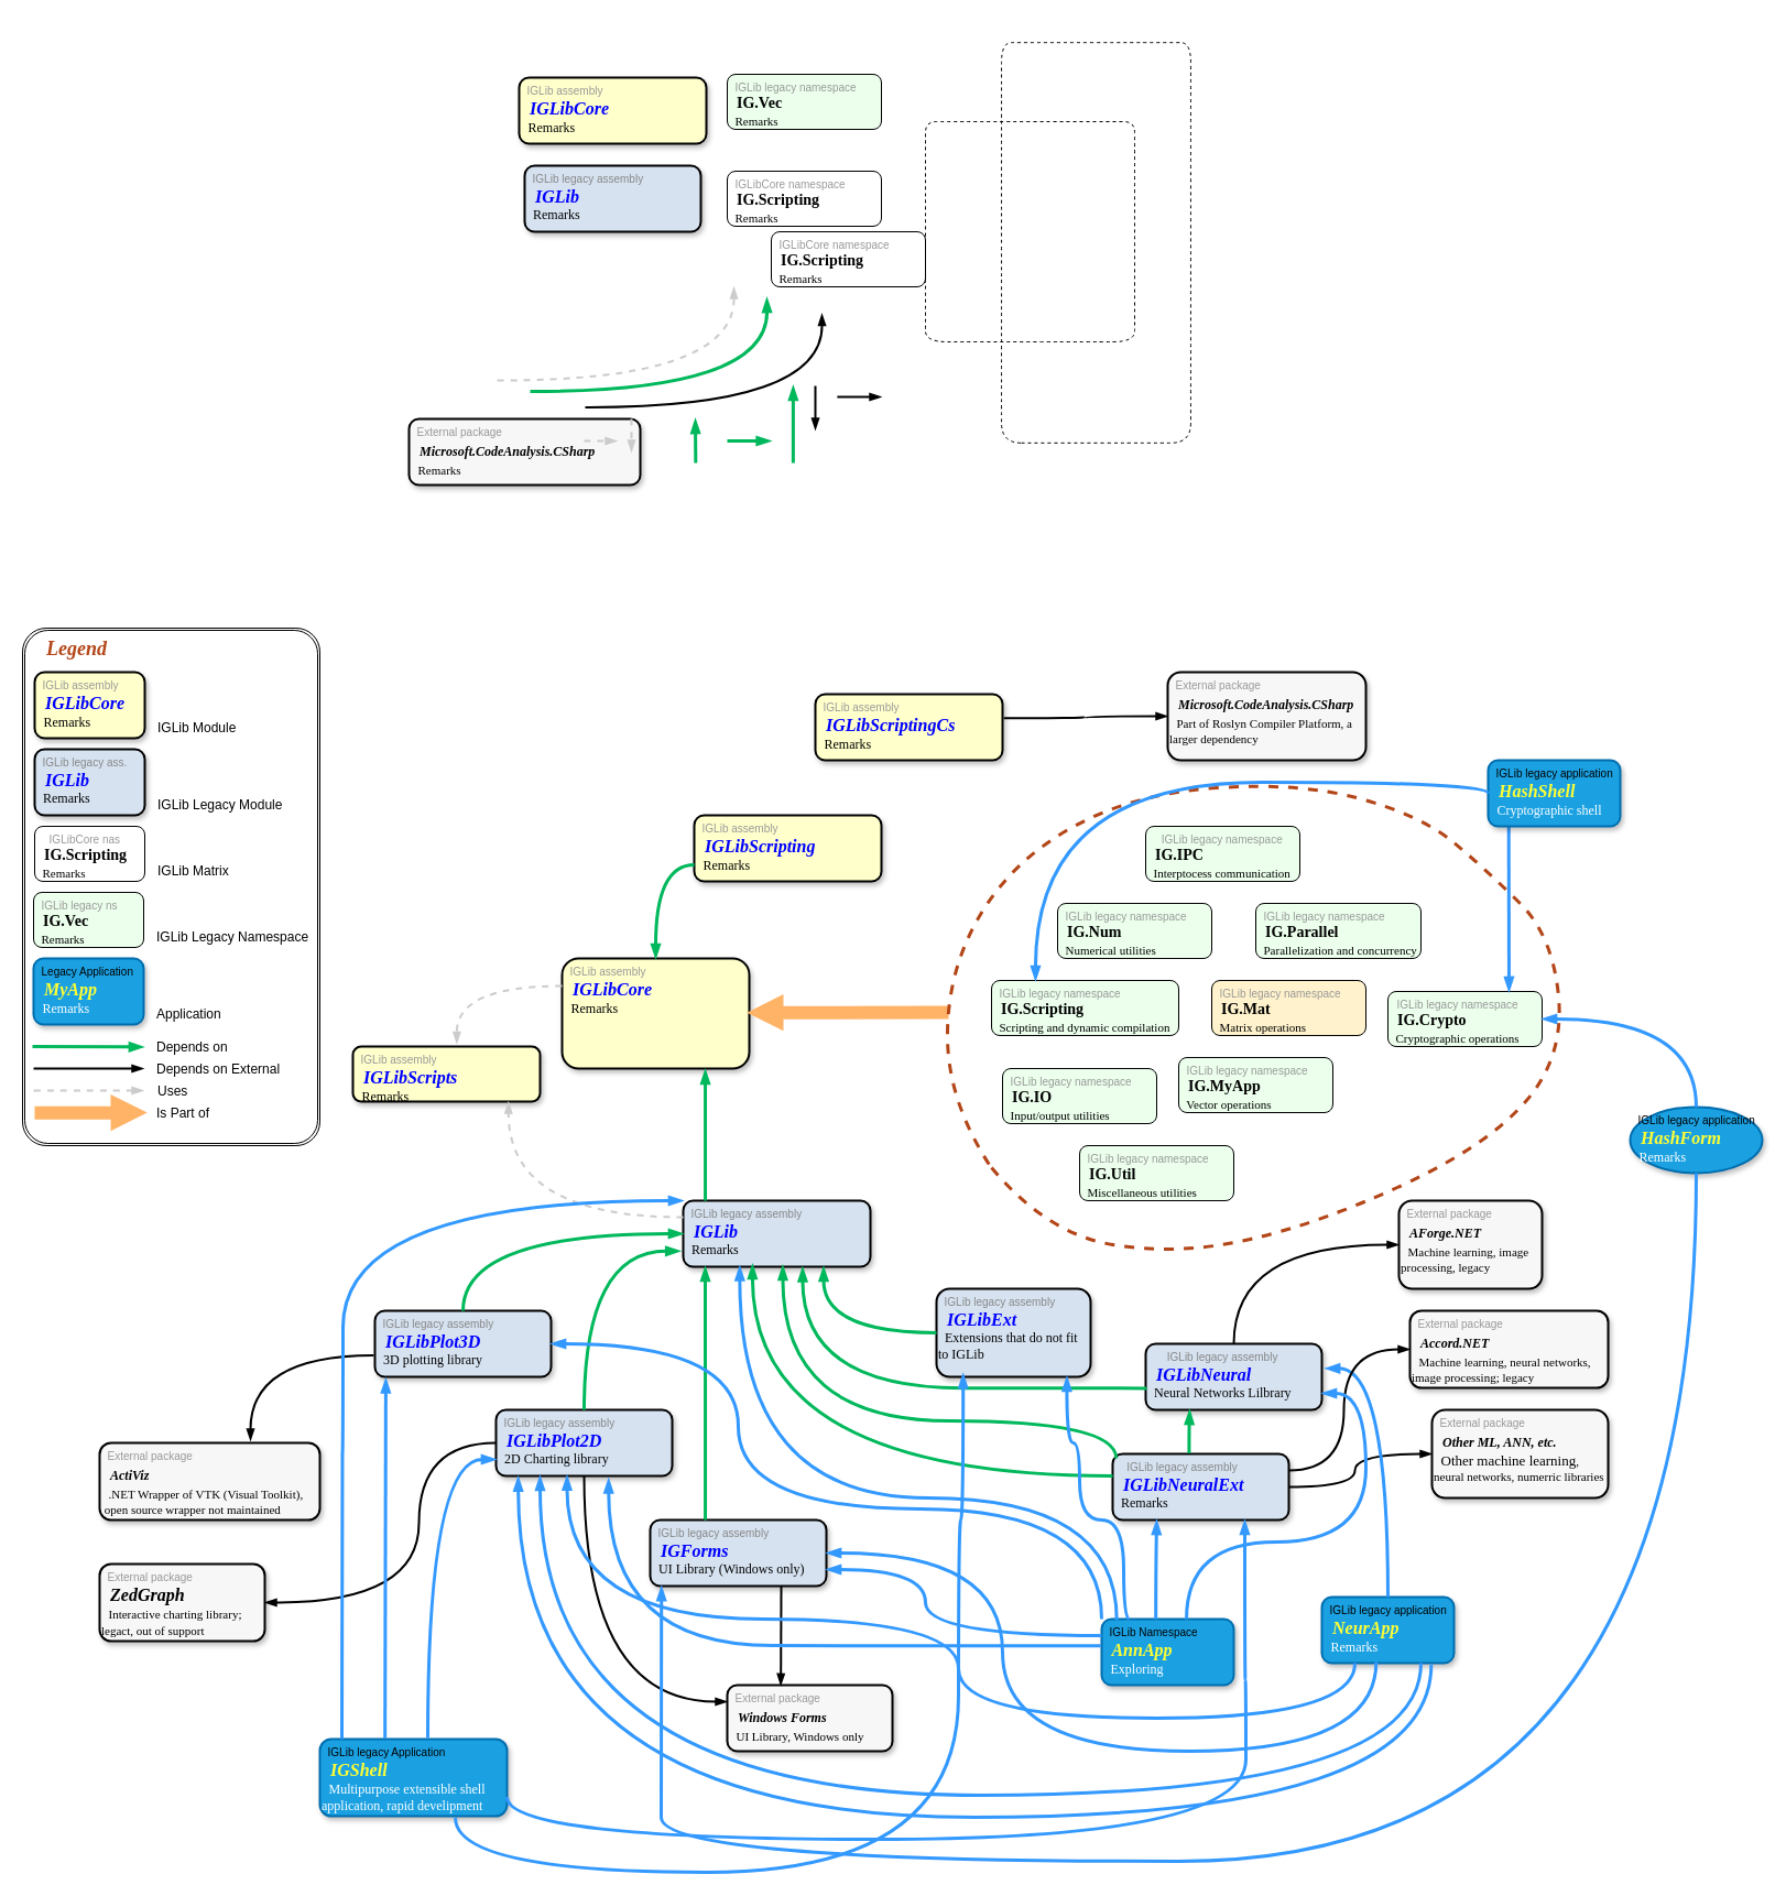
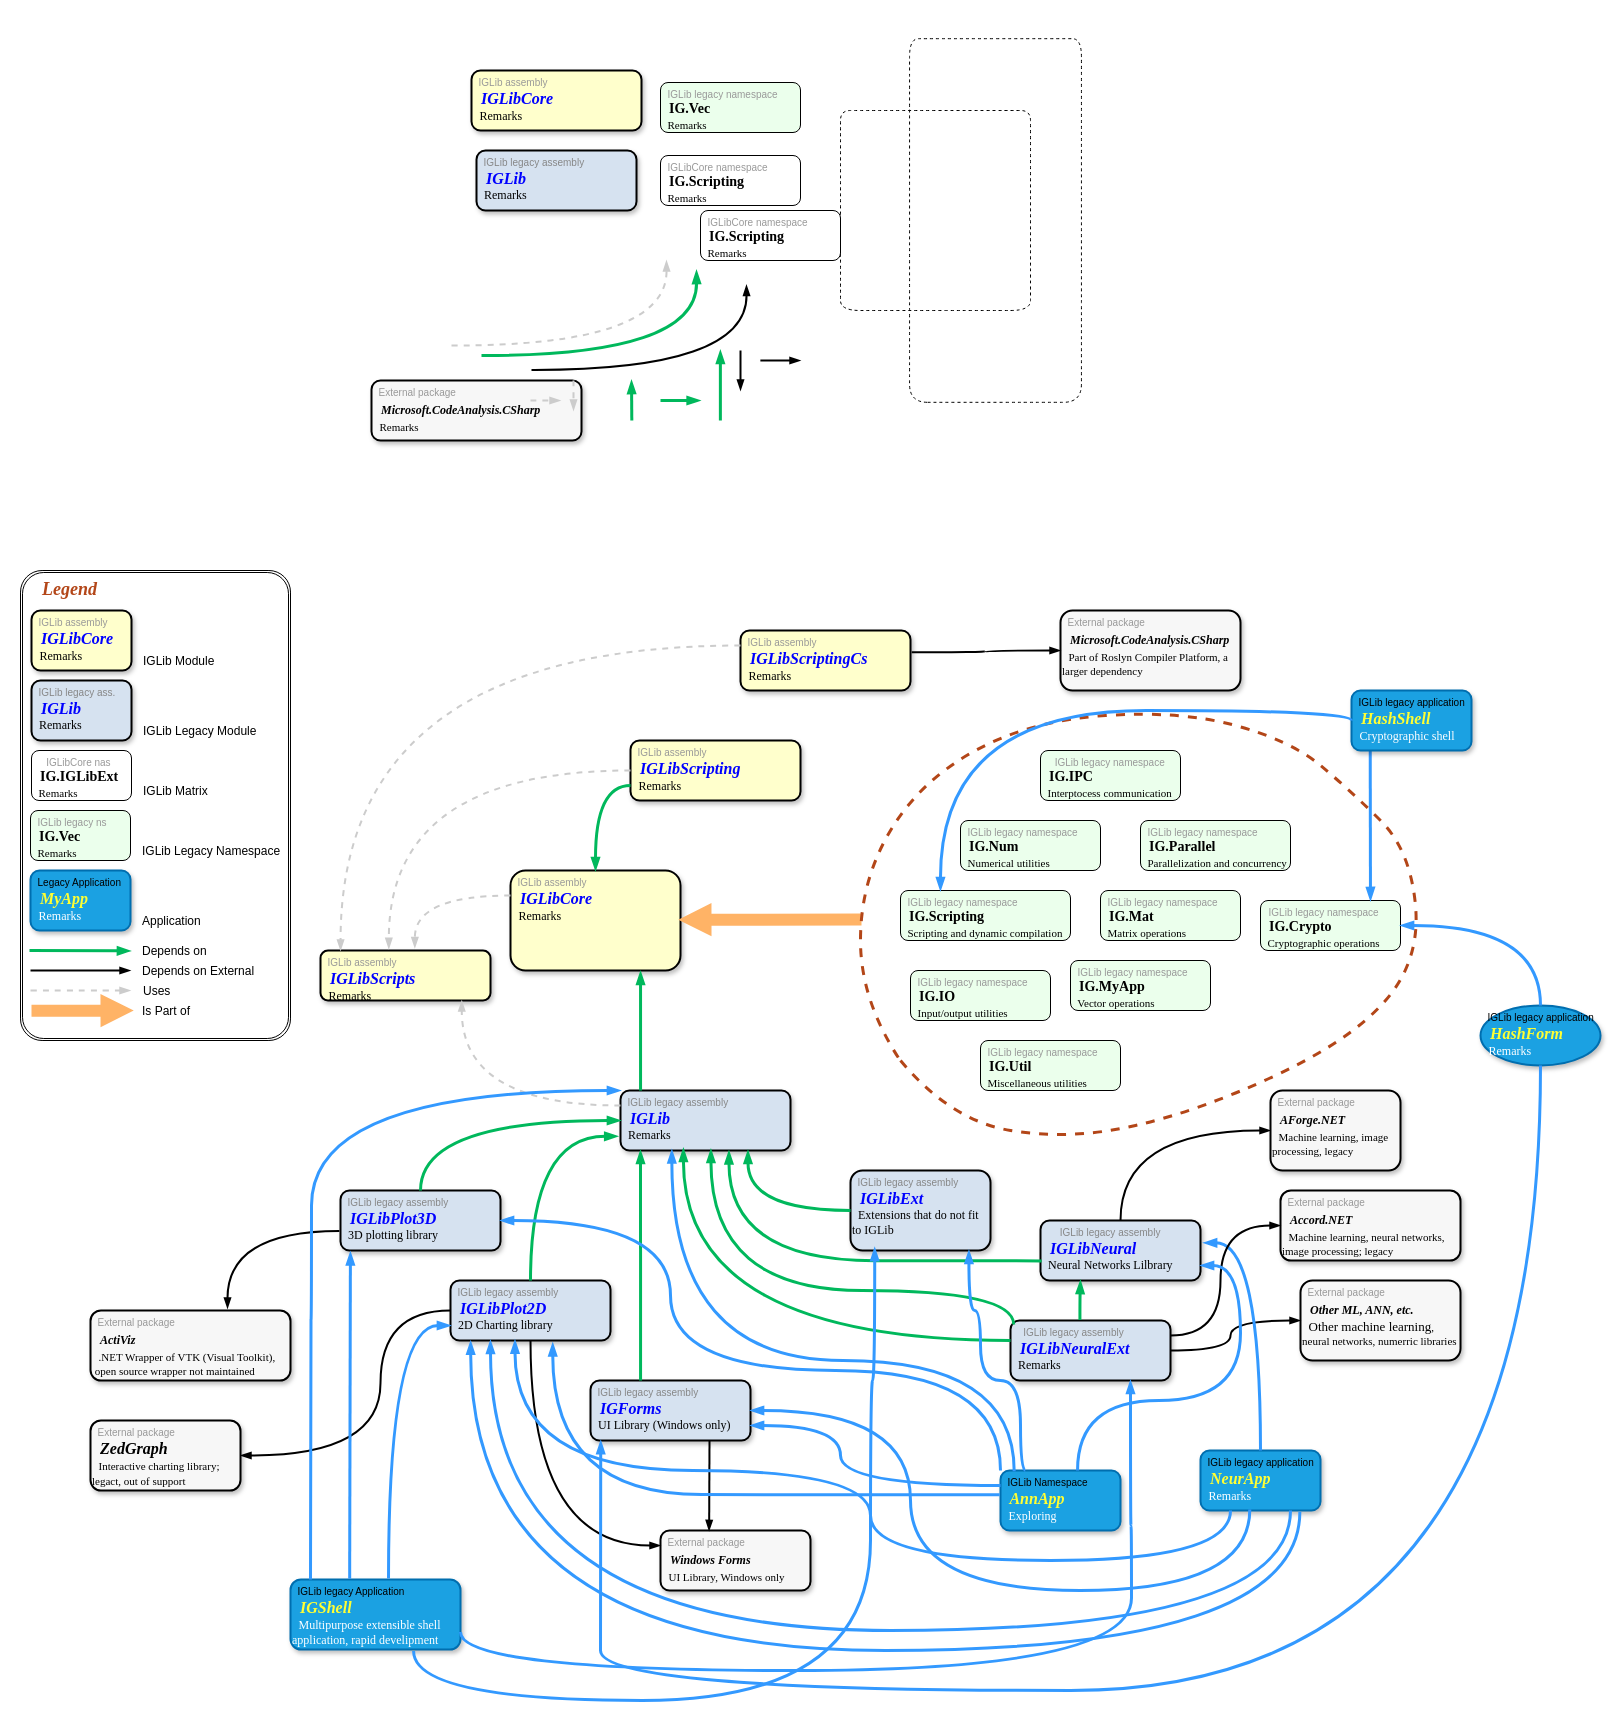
- <mxCell id="5" value="&lt;div style=&quot;text-align: center; font-size: 10px;&quot;&gt;&lt;font color=&quot;#999999&quot;&gt;&amp;nbsp; IGLib legacy namespace&lt;/font&gt;&lt;/div&gt;&lt;div style=&quot;&quot;&gt;&lt;span style=&quot;background-color: initial;&quot;&gt;&lt;font size=&quot;1&quot; face=&quot;Times New Roman&quot; style=&quot;&quot;&gt;&lt;b style=&quot;font-size: 14px;&quot;&gt;&amp;nbsp; IG.Vec&lt;/b&gt;&lt;/font&gt;&lt;/span&gt;&lt;/div&gt;&lt;div style=&quot;&quot;&gt;&lt;font face=&quot;Times New Roman&quot; style=&quot;font-size: 11px;&quot;&gt;&amp;nbsp; Remarks&lt;/font&gt;&lt;/div&gt;" style="rounded=1;whiteSpace=wrap;html=1;align=left;verticalAlign=top;strokeWidth=1;fillColor=#EBFFEC;" parent="1" vertex="1"><mxGeometry x="660" y="67" width="140" height="50" as="geometry" /></mxCell>
+ <mxCell id="5" value="&lt;div style=&quot;text-align: center; font-size: 10px;&quot;&gt;&lt;font color=&quot;#999999&quot;&gt;&amp;nbsp; IGLib legacy namespace&lt;/font&gt;&lt;/div&gt;&lt;div style=&quot;&quot;&gt;&lt;span style=&quot;background-color: initial;&quot;&gt;&lt;font size=&quot;1&quot; face=&quot;Times New Roman&quot; style=&quot;&quot;&gt;&lt;b style=&quot;font-size: 14px;&quot;&gt;&amp;nbsp; IG.Vec&lt;/b&gt;&lt;/font&gt;&lt;/span&gt;&lt;/div&gt;&lt;div style=&quot;&quot;&gt;&lt;font face=&quot;Times New Roman&quot; style=&quot;font-size: 11px;&quot;&gt;&amp;nbsp; Remarks&lt;/font&gt;&lt;/div&gt;" style="rounded=1;whiteSpace=wrap;html=1;align=left;verticalAlign=top;strokeWidth=1;fillColor=#EBFFEC;" parent="1" vertex="1"><mxGeometry x="660" y="82" width="140" height="50" as="geometry" /></mxCell>
+ <mxCell id="37" value="" style="endArrow=blockThin;html=1;rounded=0;edgeStyle=orthogonalEdgeStyle;elbow=vertical;curved=1;strokeWidth=2;strokeColor=#CCCCCC;endFill=1;dashed=1;exitX=0;exitY=0.25;exitDx=0;exitDy=0;entryX=0.118;entryY=0;entryDx=0;entryDy=0;entryPerimeter=0;" parent="1" source="27" target="16" edge="1"><mxGeometry width="50" height="50" relative="1" as="geometry"><mxPoint x="626.86" y="666.02" as="sourcePoint" /><mxPoint x="384.86" y="854.02" as="targetPoint" /></mxGeometry></mxCell>
+ <mxCell id="36" value="" style="endArrow=blockThin;html=1;rounded=0;edgeStyle=orthogonalEdgeStyle;elbow=vertical;curved=1;strokeWidth=2;strokeColor=#CCCCCC;endFill=1;dashed=1;exitX=0;exitY=0.5;exitDx=0;exitDy=0;entryX=0.402;entryY=-0.034;entryDx=0;entryDy=0;entryPerimeter=0;" parent="1" source="26" target="16" edge="1"><mxGeometry width="50" height="50" relative="1" as="geometry"><mxPoint x="473" y="900" as="sourcePoint" /><mxPoint x="390" y="950" as="targetPoint" /></mxGeometry></mxCell>
- <mxCell id="70" value="&lt;div style=&quot;text-align: center; font-size: 10px;&quot;&gt;&lt;font color=&quot;#999999&quot;&gt;&amp;nbsp; IGLibCore nas&lt;/font&gt;&lt;/div&gt;&lt;div style=&quot;&quot;&gt;&lt;span style=&quot;background-color: initial;&quot;&gt;&lt;font size=&quot;1&quot; face=&quot;Times New Roman&quot; style=&quot;&quot;&gt;&lt;b style=&quot;font-size: 14px;&quot;&gt;&amp;nbsp; IG.Scripting&lt;/b&gt;&lt;/font&gt;&lt;/span&gt;&lt;/div&gt;&lt;div style=&quot;&quot;&gt;&lt;font face=&quot;Times New Roman&quot; style=&quot;font-size: 11px;&quot;&gt;&amp;nbsp; Remarks&lt;/font&gt;&lt;/div&gt;" style="rounded=1;whiteSpace=wrap;html=1;align=left;verticalAlign=top;strokeWidth=1;" parent="1" vertex="1"><mxGeometry x="31" y="750" width="100" height="50" as="geometry" /></mxCell>
+ <mxCell id="70" value="&lt;div style=&quot;text-align: center; font-size: 10px;&quot;&gt;&lt;font color=&quot;#999999&quot;&gt;&amp;nbsp; IGLibCore nas&lt;/font&gt;&lt;/div&gt;&lt;div style=&quot;&quot;&gt;&lt;span style=&quot;background-color: initial;&quot;&gt;&lt;font size=&quot;1&quot; face=&quot;Times New Roman&quot; style=&quot;&quot;&gt;&lt;b style=&quot;font-size: 14px;&quot;&gt;&amp;nbsp; IG.IGLibExt&lt;/b&gt;&lt;/font&gt;&lt;/span&gt;&lt;/div&gt;&lt;div style=&quot;&quot;&gt;&lt;font face=&quot;Times New Roman&quot; style=&quot;font-size: 11px;&quot;&gt;&amp;nbsp; Remarks&lt;/font&gt;&lt;/div&gt;" style="rounded=1;whiteSpace=wrap;html=1;align=left;verticalAlign=top;strokeWidth=1;" parent="1" vertex="1"><mxGeometry x="31" y="750" width="100" height="50" as="geometry" /></mxCell>
- <mxCell id="83" value="&lt;div style=&quot;text-align: center; font-size: 10px;&quot;&gt;&lt;font color=&quot;#999999&quot;&gt;&amp;nbsp; IGLib legacy namespace&lt;/font&gt;&lt;/div&gt;&lt;div style=&quot;&quot;&gt;&lt;span style=&quot;background-color: initial;&quot;&gt;&lt;font size=&quot;1&quot; face=&quot;Times New Roman&quot; style=&quot;&quot;&gt;&lt;b style=&quot;font-size: 14px;&quot;&gt;&amp;nbsp; IG.Mat&lt;/b&gt;&lt;/font&gt;&lt;/span&gt;&lt;/div&gt;&lt;div style=&quot;&quot;&gt;&lt;font face=&quot;Times New Roman&quot; style=&quot;font-size: 11px;&quot;&gt;&amp;nbsp; Matrix operations&lt;/font&gt;&lt;/div&gt;" style="rounded=1;whiteSpace=wrap;html=1;align=left;verticalAlign=top;strokeWidth=1;fillColor=#fff2cc;" parent="80" vertex="1"><mxGeometry x="260" y="170" width="140" height="50" as="geometry" /></mxCell>
+ <mxCell id="83" value="&lt;div style=&quot;text-align: center; font-size: 10px;&quot;&gt;&lt;font color=&quot;#999999&quot;&gt;&amp;nbsp; IGLib legacy namespace&lt;/font&gt;&lt;/div&gt;&lt;div style=&quot;&quot;&gt;&lt;span style=&quot;background-color: initial;&quot;&gt;&lt;font size=&quot;1&quot; face=&quot;Times New Roman&quot; style=&quot;&quot;&gt;&lt;b style=&quot;font-size: 14px;&quot;&gt;&amp;nbsp; IG.Mat&lt;/b&gt;&lt;/font&gt;&lt;/span&gt;&lt;/div&gt;&lt;div style=&quot;&quot;&gt;&lt;font face=&quot;Times New Roman&quot; style=&quot;font-size: 11px;&quot;&gt;&amp;nbsp; Matrix operations&lt;/font&gt;&lt;/div&gt;" style="rounded=1;whiteSpace=wrap;html=1;align=left;verticalAlign=top;strokeWidth=1;fillColor=#EBFFEC;" parent="80" vertex="1"><mxGeometry x="260" y="170" width="140" height="50" as="geometry" /></mxCell>
- <mxCell id="100" value="" style="endArrow=blockThin;html=1;rounded=0;edgeStyle=orthogonalEdgeStyle;elbow=vertical;curved=1;strokeWidth=3;strokeColor=#3399FF;endFill=1;entryX=0.25;entryY=1;entryDx=0;entryDy=0;exitX=0.41;exitY=0.001;exitDx=0;exitDy=0;exitPerimeter=0;" parent="1" source="94" target="23" edge="1"><mxGeometry width="50" height="50" relative="1" as="geometry"><mxPoint x="1049.61" y="1460" as="sourcePoint" /><mxPoint x="1050.61" y="1420" as="targetPoint" /><Array as="points" /></mxGeometry></mxCell>
